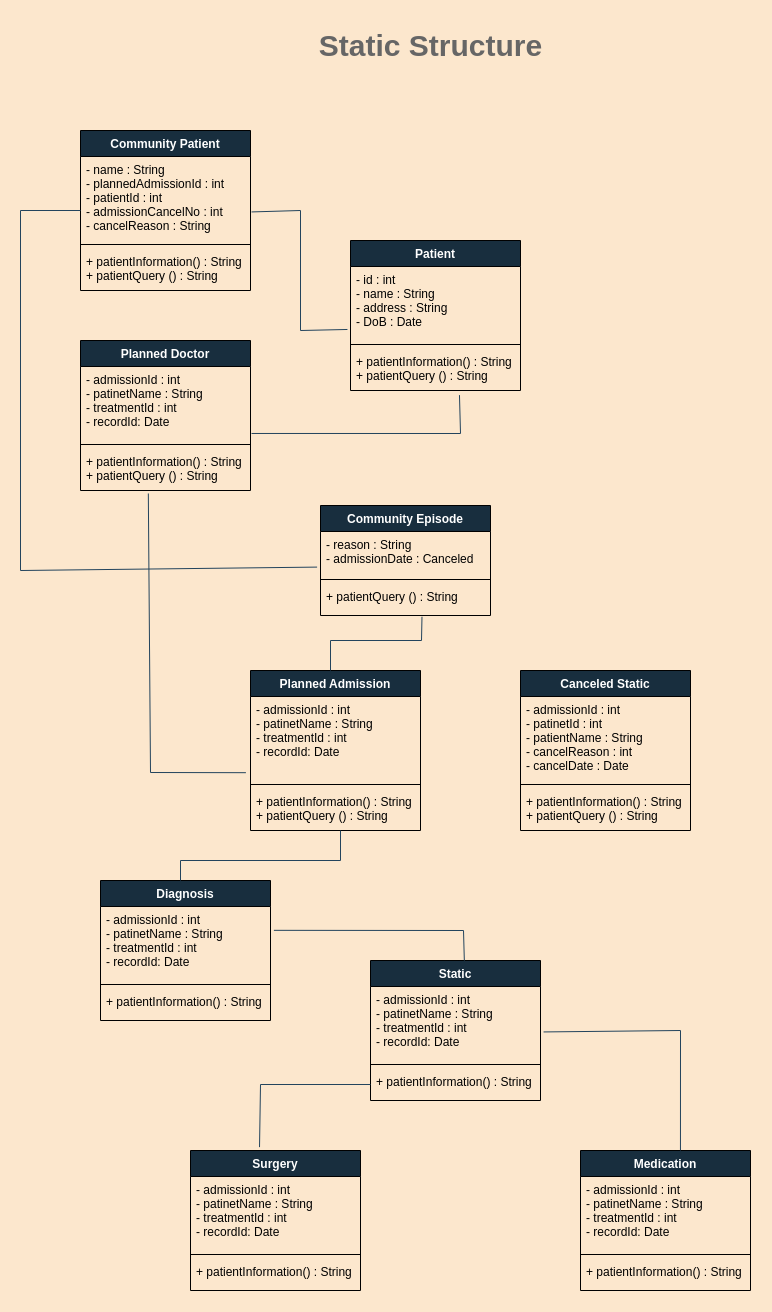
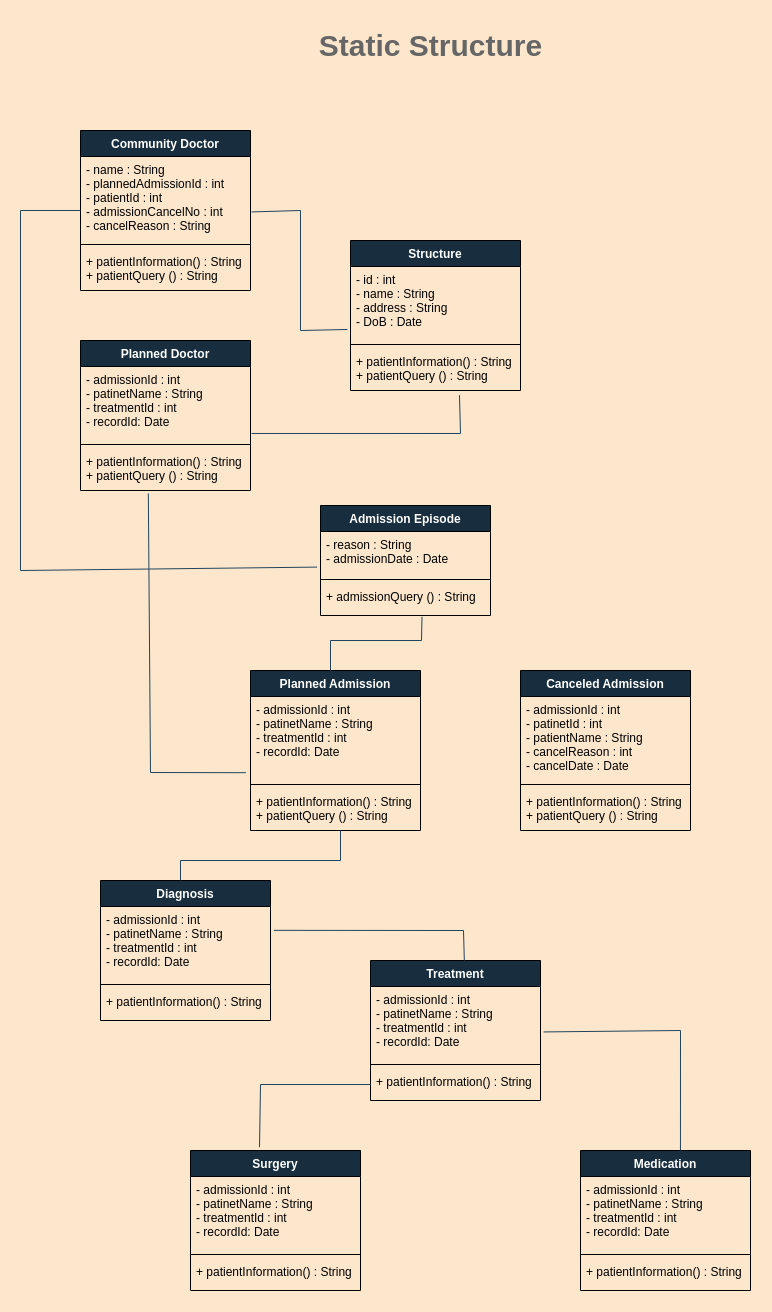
- <mxCell id="2" value="Community Patient" style="swimlane;fontStyle=1;align=center;verticalAlign=top;childLayout=stackLayout;horizontal=1;startSize=26;horizontalStack=0;resizeParent=1;resizeParentMax=0;resizeLast=0;collapsible=1;marginBottom=0;fillColor=#182E3E;strokeColor=#000000;fontColor=#FFFFFF;" parent="1" vertex="1"><mxGeometry x="80" y="130" width="170" height="160" as="geometry" /></mxCell>
+ <mxCell id="2" value="Community Doctor" style="swimlane;fontStyle=1;align=center;verticalAlign=top;childLayout=stackLayout;horizontal=1;startSize=26;horizontalStack=0;resizeParent=1;resizeParentMax=0;resizeLast=0;collapsible=1;marginBottom=0;fillColor=#182E3E;strokeColor=#000000;fontColor=#FFFFFF;" parent="1" vertex="1"><mxGeometry x="80" y="130" width="170" height="160" as="geometry" /></mxCell>
- <mxCell id="10" value="Patient" style="swimlane;fontStyle=1;align=center;verticalAlign=top;childLayout=stackLayout;horizontal=1;startSize=26;horizontalStack=0;resizeParent=1;resizeParentMax=0;resizeLast=0;collapsible=1;marginBottom=0;fillColor=#182E3E;strokeColor=#000000;fontColor=#FFFFFF;" parent="1" vertex="1"><mxGeometry x="350" y="240" width="170" height="150" as="geometry" /></mxCell>
+ <mxCell id="10" value="Structure" style="swimlane;fontStyle=1;align=center;verticalAlign=top;childLayout=stackLayout;horizontal=1;startSize=26;horizontalStack=0;resizeParent=1;resizeParentMax=0;resizeLast=0;collapsible=1;marginBottom=0;fillColor=#182E3E;strokeColor=#000000;fontColor=#FFFFFF;" parent="1" vertex="1"><mxGeometry x="350" y="240" width="170" height="150" as="geometry" /></mxCell>
- <mxCell id="14" value="Community Episode" style="swimlane;fontStyle=1;align=center;verticalAlign=top;childLayout=stackLayout;horizontal=1;startSize=26;horizontalStack=0;resizeParent=1;resizeParentMax=0;resizeLast=0;collapsible=1;marginBottom=0;fillColor=#182E3E;strokeColor=#000000;fontColor=#FFFFFF;" parent="1" vertex="1"><mxGeometry x="320" y="505" width="170" height="110" as="geometry" /></mxCell>
+ <mxCell id="14" value="Admission Episode" style="swimlane;fontStyle=1;align=center;verticalAlign=top;childLayout=stackLayout;horizontal=1;startSize=26;horizontalStack=0;resizeParent=1;resizeParentMax=0;resizeLast=0;collapsible=1;marginBottom=0;fillColor=#182E3E;strokeColor=#000000;fontColor=#FFFFFF;" parent="1" vertex="1"><mxGeometry x="320" y="505" width="170" height="110" as="geometry" /></mxCell>
- <mxCell id="15" value="- reason : String&#10;- admissionDate : Canceled" style="text;strokeColor=none;fillColor=none;align=left;verticalAlign=top;spacingLeft=4;spacingRight=4;overflow=hidden;rotatable=0;points=[[0,0.5],[1,0.5]];portConstraint=eastwest;fontColor=#000000;" parent="14" vertex="1"><mxGeometry y="26" width="170" height="44" as="geometry" /></mxCell>
+ <mxCell id="15" value="- reason : String&#10;- admissionDate : Date" style="text;strokeColor=none;fillColor=none;align=left;verticalAlign=top;spacingLeft=4;spacingRight=4;overflow=hidden;rotatable=0;points=[[0,0.5],[1,0.5]];portConstraint=eastwest;fontColor=#000000;" parent="14" vertex="1"><mxGeometry y="26" width="170" height="44" as="geometry" /></mxCell>
- <mxCell id="17" value="+ patientQuery () : String" style="text;strokeColor=none;fillColor=none;align=left;verticalAlign=top;spacingLeft=4;spacingRight=4;overflow=hidden;rotatable=0;points=[[0,0.5],[1,0.5]];portConstraint=eastwest;fontColor=#000000;" parent="14" vertex="1"><mxGeometry y="78" width="170" height="32" as="geometry" /></mxCell>
+ <mxCell id="17" value="+ admissionQuery () : String" style="text;strokeColor=none;fillColor=none;align=left;verticalAlign=top;spacingLeft=4;spacingRight=4;overflow=hidden;rotatable=0;points=[[0,0.5],[1,0.5]];portConstraint=eastwest;fontColor=#000000;" parent="14" vertex="1"><mxGeometry y="78" width="170" height="32" as="geometry" /></mxCell>
- <mxCell id="22" value="Canceled Static" style="swimlane;fontStyle=1;align=center;verticalAlign=top;childLayout=stackLayout;horizontal=1;startSize=26;horizontalStack=0;resizeParent=1;resizeParentMax=0;resizeLast=0;collapsible=1;marginBottom=0;fillColor=#182E3E;strokeColor=#000000;fontColor=#FFFFFF;" parent="1" vertex="1"><mxGeometry x="520" y="670" width="170" height="160" as="geometry" /></mxCell>
+ <mxCell id="22" value="Canceled Admission" style="swimlane;fontStyle=1;align=center;verticalAlign=top;childLayout=stackLayout;horizontal=1;startSize=26;horizontalStack=0;resizeParent=1;resizeParentMax=0;resizeLast=0;collapsible=1;marginBottom=0;fillColor=#182E3E;strokeColor=#000000;fontColor=#FFFFFF;" parent="1" vertex="1"><mxGeometry x="520" y="670" width="170" height="160" as="geometry" /></mxCell>
- <mxCell id="30" value="Static" style="swimlane;fontStyle=1;align=center;verticalAlign=top;childLayout=stackLayout;horizontal=1;startSize=26;horizontalStack=0;resizeParent=1;resizeParentMax=0;resizeLast=0;collapsible=1;marginBottom=0;fillColor=#182E3E;strokeColor=#000000;fontColor=#FFFFFF;" parent="1" vertex="1"><mxGeometry x="370" y="960" width="170" height="140" as="geometry" /></mxCell>
+ <mxCell id="30" value="Treatment" style="swimlane;fontStyle=1;align=center;verticalAlign=top;childLayout=stackLayout;horizontal=1;startSize=26;horizontalStack=0;resizeParent=1;resizeParentMax=0;resizeLast=0;collapsible=1;marginBottom=0;fillColor=#182E3E;strokeColor=#000000;fontColor=#FFFFFF;" parent="1" vertex="1"><mxGeometry x="370" y="960" width="170" height="140" as="geometry" /></mxCell>
